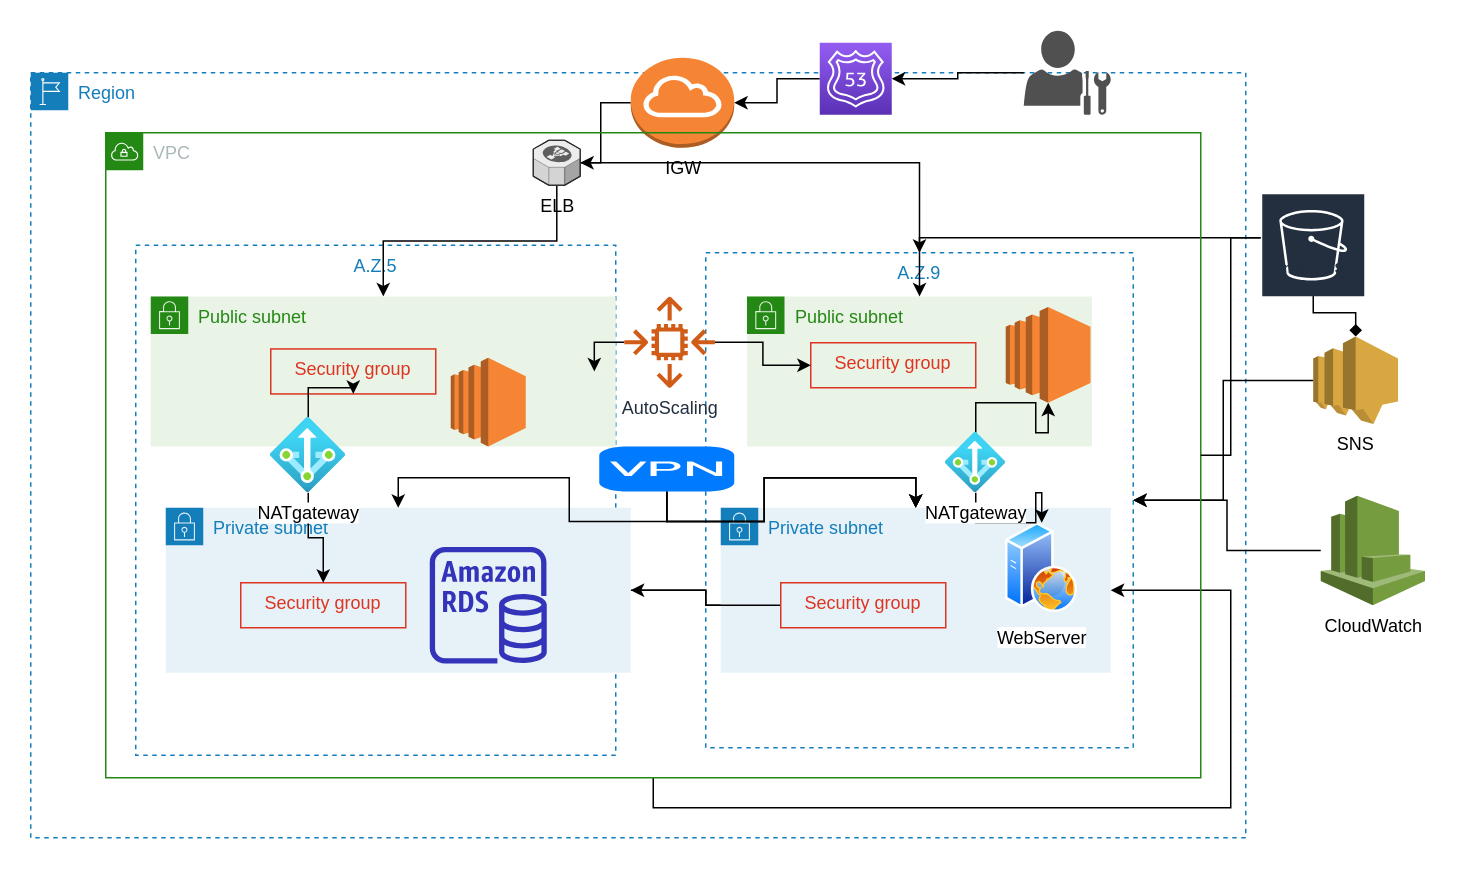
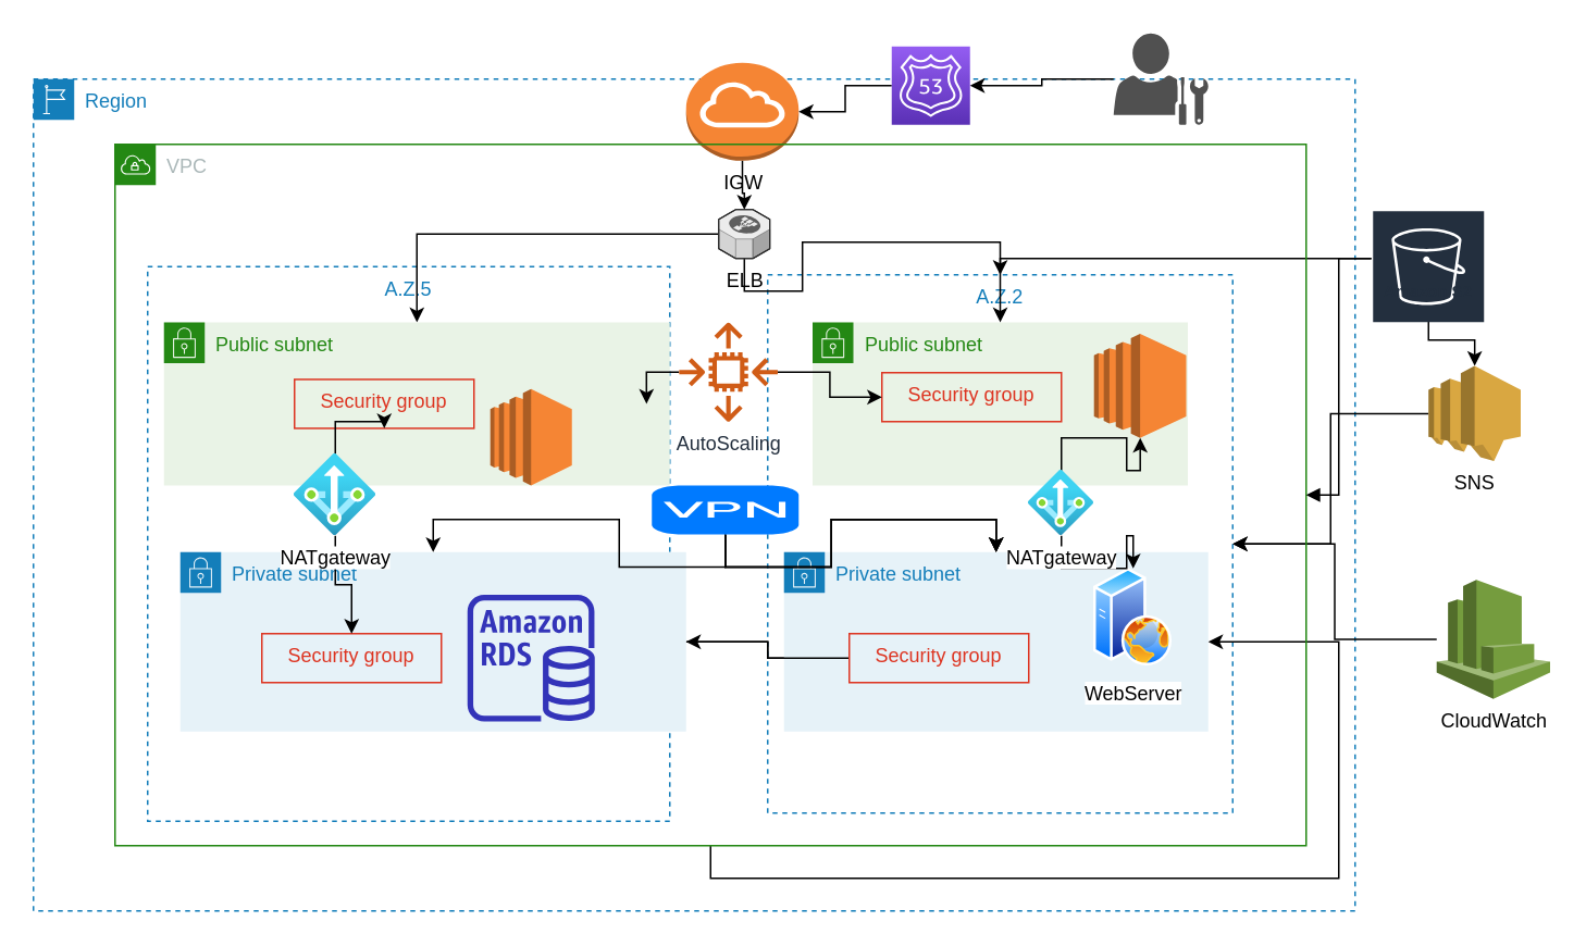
- <mxCell id="7" value="ELB" style="verticalLabelPosition=bottom;html=1;verticalAlign=top;strokeWidth=1;align=center;outlineConnect=0;dashed=0;outlineConnect=0;shape=mxgraph.aws3d.elasticLoadBalancing;fillColor=#ECECEC;strokeColor=#5E5E5E;aspect=fixed;" vertex="1" parent="1"><mxGeometry x="355" y="93" width="31.31" height="30" as="geometry" /></mxCell>
+ <mxCell id="7" value="ELB" style="verticalLabelPosition=bottom;html=1;verticalAlign=top;strokeWidth=1;align=center;outlineConnect=0;dashed=0;outlineConnect=0;shape=mxgraph.aws3d.elasticLoadBalancing;fillColor=#ECECEC;strokeColor=#5E5E5E;aspect=fixed;" vertex="1" parent="1"><mxGeometry x="440" y="128" width="31.31" height="30" as="geometry" /></mxCell>
- <mxCell id="4" value="A.Z.9" style="fillColor=none;strokeColor=#147EBA;dashed=1;verticalAlign=top;fontStyle=0;fontColor=#147EBA;" vertex="1" parent="1"><mxGeometry x="470" y="168" width="285" height="330" as="geometry" /></mxCell>
+ <mxCell id="4" value="A.Z.2" style="fillColor=none;strokeColor=#147EBA;dashed=1;verticalAlign=top;fontStyle=0;fontColor=#147EBA;" vertex="1" parent="1"><mxGeometry x="470" y="168" width="285" height="330" as="geometry" /></mxCell>
- <mxCell id="27" value="" style="edgeStyle=orthogonalEdgeStyle;rounded=0;orthogonalLoop=1;jettySize=auto;html=1;endArrow=diamond;" edge="1" parent="1" source="30" target="32"><mxGeometry relative="1" as="geometry" /></mxCell>
+ <mxCell id="27" value="" style="edgeStyle=orthogonalEdgeStyle;rounded=0;orthogonalLoop=1;jettySize=auto;html=1;" edge="1" parent="1" source="30" target="32"><mxGeometry relative="1" as="geometry" /></mxCell>
- <mxCell id="41" value="" style="edgeStyle=orthogonalEdgeStyle;rounded=0;orthogonalLoop=1;jettySize=auto;html=1;entryX=1;entryY=0.5;entryDx=0;entryDy=0;endArrow=none;" edge="1" parent="1" source="30" target="40"><mxGeometry relative="1" as="geometry"><mxPoint x="840" y="158" as="sourcePoint" /><mxPoint x="740" y="393" as="targetPoint" /></mxGeometry></mxCell>
+ <mxCell id="41" value="" style="edgeStyle=orthogonalEdgeStyle;rounded=0;orthogonalLoop=1;jettySize=auto;html=1;entryX=1;entryY=0.5;entryDx=0;entryDy=0;endArrow=block;" edge="1" parent="1" source="30" target="40"><mxGeometry relative="1" as="geometry"><mxPoint x="840" y="158" as="sourcePoint" /><mxPoint x="740" y="393" as="targetPoint" /></mxGeometry></mxCell>
- <mxCell id="34" value="CloudWatch" style="outlineConnect=0;dashed=0;verticalLabelPosition=bottom;verticalAlign=top;align=center;html=1;shape=mxgraph.aws3.cloudwatch;fillColor=#759C3E;gradientColor=none;" vertex="1" parent="1"><mxGeometry x="880" y="330" width="69.5" height="73" as="geometry" /></mxCell>
+ <mxCell id="34" value="CloudWatch" style="outlineConnect=0;dashed=0;verticalLabelPosition=bottom;verticalAlign=top;align=center;html=1;shape=mxgraph.aws3.cloudwatch;fillColor=#759C3E;gradientColor=none;" vertex="1" parent="1"><mxGeometry x="880" y="355" width="69.5" height="73" as="geometry" /></mxCell>
